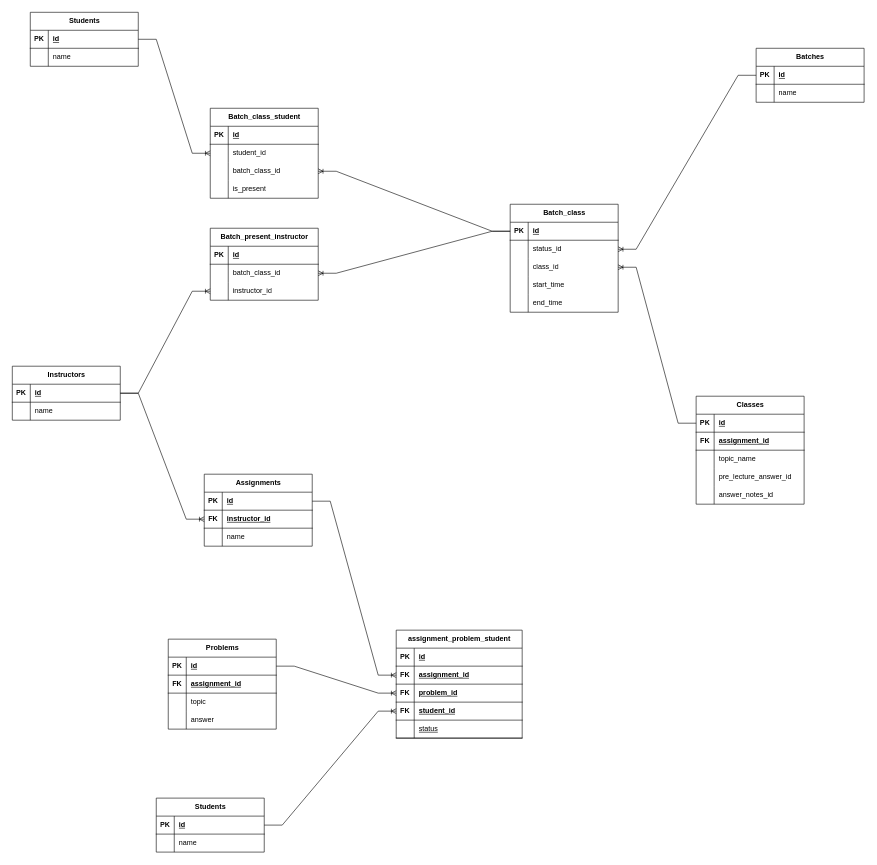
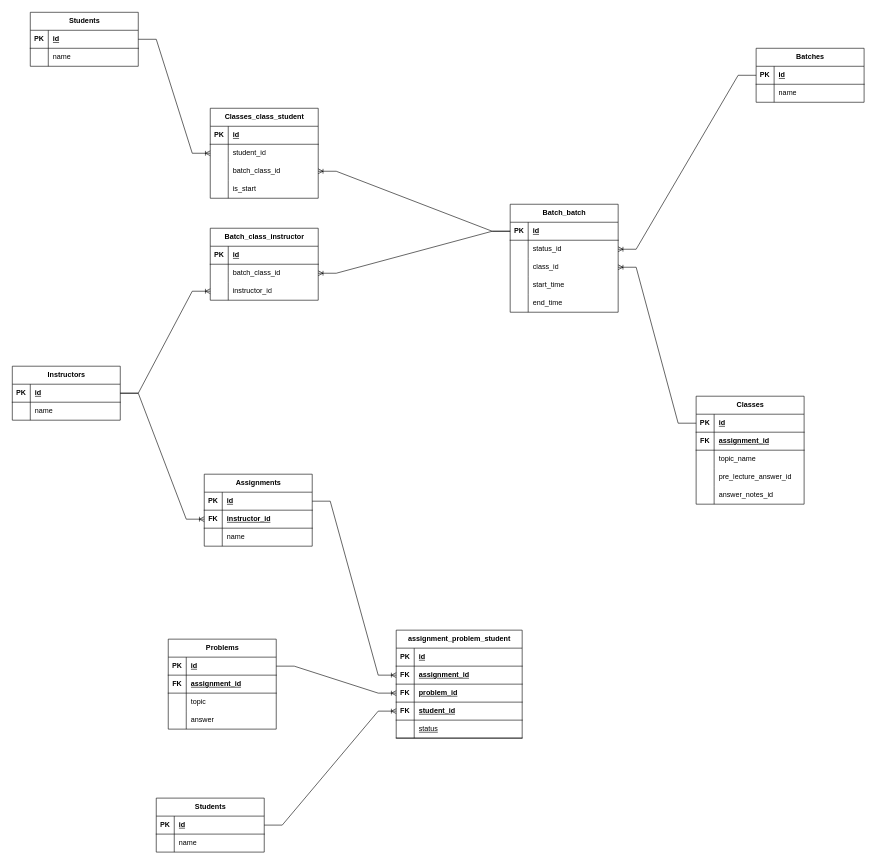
- <mxCell id="82" value="Batch_class_student" style="shape=table;startSize=30;container=1;collapsible=1;childLayout=tableLayout;fixedRows=1;rowLines=0;fontStyle=1;align=center;resizeLast=1;html=1;" vertex="1" parent="1"><mxGeometry x="350" y="180" width="180" height="150" as="geometry" /></mxCell>
+ <mxCell id="82" value="Classes_class_student" style="shape=table;startSize=30;container=1;collapsible=1;childLayout=tableLayout;fixedRows=1;rowLines=0;fontStyle=1;align=center;resizeLast=1;html=1;" vertex="1" parent="1"><mxGeometry x="350" y="180" width="180" height="150" as="geometry" /></mxCell>
- <mxCell id="94" value="is_present" style="shape=partialRectangle;connectable=0;fillColor=none;top=0;left=0;bottom=0;right=0;align=left;spacingLeft=6;overflow=hidden;whiteSpace=wrap;html=1;" vertex="1" parent="92"><mxGeometry x="30" width="150" height="30" as="geometry"><mxRectangle width="150" height="30" as="alternateBounds" /></mxGeometry></mxCell>
+ <mxCell id="94" value="is_start" style="shape=partialRectangle;connectable=0;fillColor=none;top=0;left=0;bottom=0;right=0;align=left;spacingLeft=6;overflow=hidden;whiteSpace=wrap;html=1;" vertex="1" parent="92"><mxGeometry x="30" width="150" height="30" as="geometry"><mxRectangle width="150" height="30" as="alternateBounds" /></mxGeometry></mxCell>
- <mxCell id="51" value="Batch_class" style="shape=table;startSize=30;container=1;collapsible=1;childLayout=tableLayout;fixedRows=1;rowLines=0;fontStyle=1;align=center;resizeLast=1;html=1;" vertex="1" parent="1"><mxGeometry x="850" y="340" width="180" height="180" as="geometry" /></mxCell>
+ <mxCell id="51" value="Batch_batch" style="shape=table;startSize=30;container=1;collapsible=1;childLayout=tableLayout;fixedRows=1;rowLines=0;fontStyle=1;align=center;resizeLast=1;html=1;" vertex="1" parent="1"><mxGeometry x="850" y="340" width="180" height="180" as="geometry" /></mxCell>
- <mxCell id="67" value="Batch_present_instructor" style="shape=table;startSize=30;container=1;collapsible=1;childLayout=tableLayout;fixedRows=1;rowLines=0;fontStyle=1;align=center;resizeLast=1;html=1;" vertex="1" parent="1"><mxGeometry x="350" y="380" width="180" height="120" as="geometry" /></mxCell>
+ <mxCell id="67" value="Batch_class_instructor" style="shape=table;startSize=30;container=1;collapsible=1;childLayout=tableLayout;fixedRows=1;rowLines=0;fontStyle=1;align=center;resizeLast=1;html=1;" vertex="1" parent="1"><mxGeometry x="350" y="380" width="180" height="120" as="geometry" /></mxCell>
